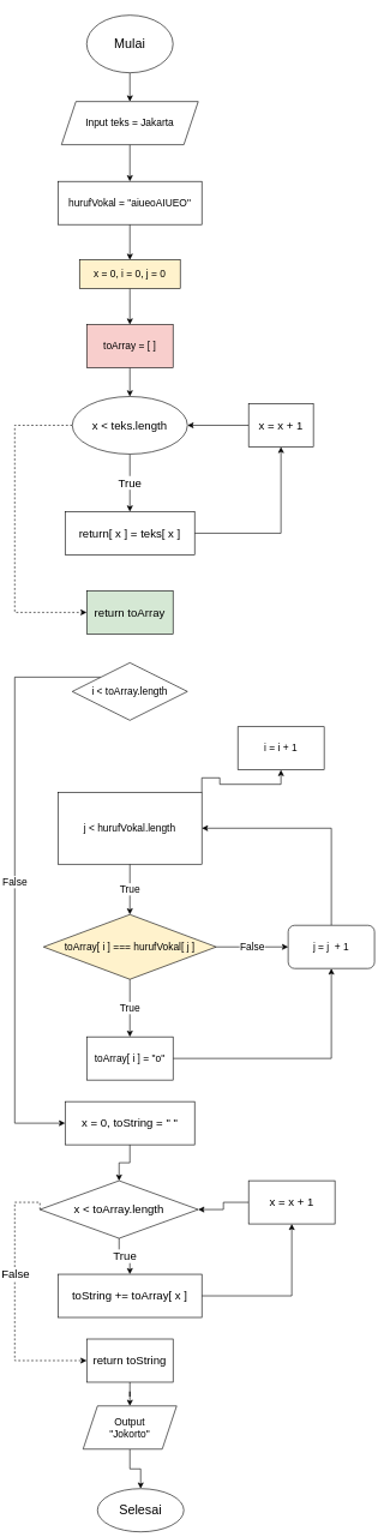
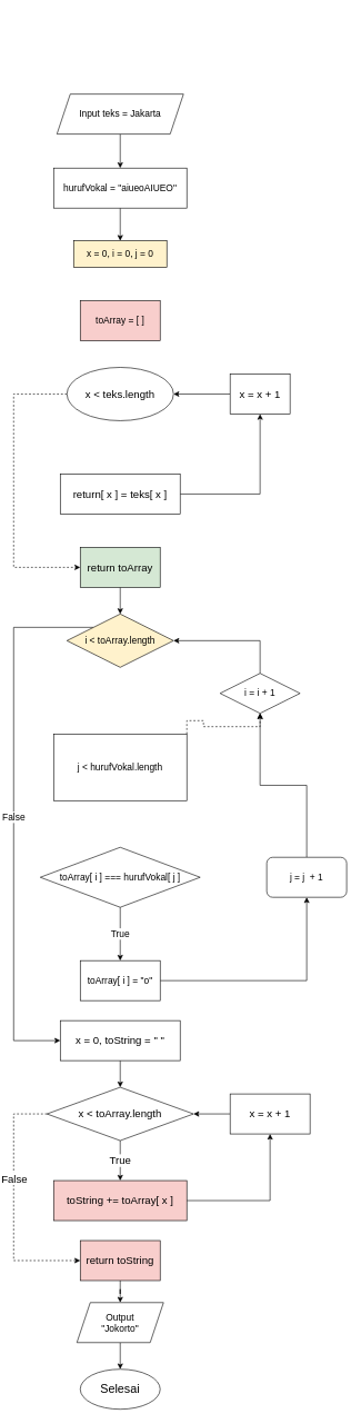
- <mxCell id="3" value="Mulai" style="ellipse;whiteSpace=wrap;html=1;fontSize=18;" parent="1" vertex="1"><mxGeometry x="120" y="20" width="120" height="80" as="geometry" /></mxCell>
- <mxCell id="2" value="" style="edgeStyle=orthogonalEdgeStyle;rounded=0;orthogonalLoop=1;jettySize=auto;html=1;fontSize=18;entryX=0.5;entryY=0;entryDx=0;entryDy=0;" parent="1" source="3" target="5" edge="1"><mxGeometry relative="1" as="geometry"><mxPoint x="320" y="60" as="targetPoint" /></mxGeometry></mxCell>
- <mxCell id="8" value="" style="edgeStyle=orthogonalEdgeStyle;rounded=0;orthogonalLoop=1;jettySize=auto;html=1;fontSize=14;entryX=0.5;entryY=0;entryDx=0;entryDy=0;" parent="1" source="9" target="28" edge="1"><mxGeometry relative="1" as="geometry"><mxPoint x="180" y="430" as="targetPoint" /></mxGeometry></mxCell>
- <mxCell id="27" value="" style="edgeStyle=orthogonalEdgeStyle;rounded=0;orthogonalLoop=1;jettySize=auto;html=1;fontSize=14;" edge="1" parent="1" source="28" target="31"><mxGeometry relative="1" as="geometry" /></mxCell>
- <mxCell id="29" value="True" style="edgeStyle=orthogonalEdgeStyle;rounded=0;orthogonalLoop=1;jettySize=auto;html=1;fontSize=16;" edge="1" parent="1" source="31" target="33"><mxGeometry relative="1" as="geometry"><mxPoint as="offset" /></mxGeometry></mxCell>
+ <mxCell id="36" style="edgeStyle=orthogonalEdgeStyle;rounded=0;orthogonalLoop=1;jettySize=auto;html=1;exitX=0.5;exitY=1;exitDx=0;exitDy=0;fontSize=16;" edge="1" parent="1" source="37" target="11"><mxGeometry relative="1" as="geometry" /></mxCell>
- <mxCell id="11" value="i &amp;lt; toArray.length" style="rhombus;whiteSpace=wrap;html=1;fontSize=14;" parent="1" vertex="1"><mxGeometry x="100" y="920" width="160" height="80" as="geometry" /></mxCell>
+ <mxCell id="11" value="i &amp;lt; toArray.length" style="rhombus;whiteSpace=wrap;html=1;fontSize=14;fillColor=#fff2cc;" parent="1" vertex="1"><mxGeometry x="100" y="920" width="160" height="80" as="geometry" /></mxCell>
+ <mxCell id="22" style="edgeStyle=orthogonalEdgeStyle;rounded=0;orthogonalLoop=1;jettySize=auto;html=1;exitX=0.5;exitY=0;exitDx=0;exitDy=0;entryX=1;entryY=0.5;entryDx=0;entryDy=0;fontSize=14;" parent="1" source="23" target="11" edge="1"><mxGeometry relative="1" as="geometry" /></mxCell>
- <mxCell id="23" value="i = i + 1" style="rounded=0;whiteSpace=wrap;html=1;fontSize=14;" parent="1" vertex="1"><mxGeometry x="330" y="1009" width="120" height="60" as="geometry" /></mxCell>
+ <mxCell id="23" value="i = i + 1" style="rhombus;whiteSpace=wrap;html=1;fontSize=14;" parent="1" vertex="1"><mxGeometry x="330" y="1009" width="120" height="60" as="geometry" /></mxCell>
- <mxCell id="13" style="edgeStyle=orthogonalEdgeStyle;rounded=0;orthogonalLoop=1;jettySize=auto;html=1;exitX=1;exitY=0;exitDx=0;exitDy=0;entryX=0.5;entryY=1;entryDx=0;entryDy=0;fontSize=14;" parent="1" source="14" target="23" edge="1"><mxGeometry relative="1" as="geometry" /></mxCell>
+ <mxCell id="13" style="edgeStyle=orthogonalEdgeStyle;rounded=0;orthogonalLoop=1;jettySize=auto;html=1;exitX=1;exitY=0;exitDx=0;exitDy=0;entryX=0.5;entryY=1;entryDx=0;entryDy=0;fontSize=14;dashed=1;" parent="1" source="14" target="23" edge="1"><mxGeometry relative="1" as="geometry" /></mxCell>
- <mxCell id="20" style="edgeStyle=orthogonalEdgeStyle;rounded=0;orthogonalLoop=1;jettySize=auto;html=1;exitX=0.5;exitY=0;exitDx=0;exitDy=0;entryX=1;entryY=0.5;entryDx=0;entryDy=0;fontSize=14;" parent="1" source="21" target="14" edge="1"><mxGeometry relative="1" as="geometry" /></mxCell>
+ <mxCell id="20" style="edgeStyle=orthogonalEdgeStyle;rounded=0;orthogonalLoop=1;jettySize=auto;html=1;exitX=0.5;exitY=0;exitDx=0;exitDy=0;fontSize=14;" parent="1" source="21" target="23" edge="1"><mxGeometry relative="1" as="geometry" /></mxCell>
- <mxCell id="12" value="True" style="edgeStyle=orthogonalEdgeStyle;rounded=0;orthogonalLoop=1;jettySize=auto;html=1;exitX=0.5;exitY=1;exitDx=0;exitDy=0;fontSize=14;" parent="1" source="14" target="17" edge="1"><mxGeometry relative="1" as="geometry"><mxPoint x="180" y="1270" as="targetPoint" /></mxGeometry></mxCell>
- <mxCell id="17" value="toArray[ i ] === hurufVokal[ j ]" style="rhombus;whiteSpace=wrap;html=1;fontSize=14;fillColor=#fff2cc;" parent="1" vertex="1"><mxGeometry x="60" y="1270" width="240" height="90" as="geometry" /></mxCell>
+ <mxCell id="17" value="toArray[ i ] === hurufVokal[ j ]" style="rhombus;whiteSpace=wrap;html=1;fontSize=14;" parent="1" vertex="1"><mxGeometry x="60" y="1270" width="240" height="90" as="geometry" /></mxCell>
- <mxCell id="16" value="False" style="edgeStyle=orthogonalEdgeStyle;rounded=0;orthogonalLoop=1;jettySize=auto;html=1;exitX=1;exitY=0.5;exitDx=0;exitDy=0;entryX=0;entryY=0.5;entryDx=0;entryDy=0;fontSize=14;" parent="1" source="17" target="21" edge="1"><mxGeometry relative="1" as="geometry" /></mxCell>
- <mxCell id="43" value="x &amp;lt; toArray.length" style="rhombus;whiteSpace=wrap;html=1;fontSize=16;" vertex="1" parent="1"><mxGeometry x="55" y="1640" width="220" height="80" as="geometry" /></mxCell>
+ <mxCell id="43" value="x &amp;lt; toArray.length" style="rhombus;whiteSpace=wrap;html=1;fontSize=16;" vertex="1" parent="1"><mxGeometry x="70" y="1630" width="220" height="80" as="geometry" /></mxCell>
- <mxCell id="45" value="toString += toArray[ x ]" style="whiteSpace=wrap;html=1;fontSize=16;" vertex="1" parent="1"><mxGeometry x="80" y="1770" width="200" height="60" as="geometry" /></mxCell>
+ <mxCell id="45" value="toString += toArray[ x ]" style="whiteSpace=wrap;html=1;fontSize=16;fillColor=#f8cecc;" vertex="1" parent="1"><mxGeometry x="80" y="1770" width="200" height="60" as="geometry" /></mxCell>
- <mxCell id="49" value="return toString" style="rounded=0;whiteSpace=wrap;html=1;fontSize=16;" vertex="1" parent="1"><mxGeometry x="120" y="1860" width="120" height="60" as="geometry" /></mxCell>
+ <mxCell id="49" value="return toString" style="rounded=0;whiteSpace=wrap;html=1;fontSize=16;fillColor=#f8cecc;" vertex="1" parent="1"><mxGeometry x="120" y="1860" width="120" height="60" as="geometry" /></mxCell>
- <mxCell id="26" value="Selesai" style="ellipse;whiteSpace=wrap;html=1;fontSize=18;" parent="1" vertex="1"><mxGeometry x="135" y="2068" width="120" height="60" as="geometry" /></mxCell>
+ <mxCell id="26" value="Selesai" style="ellipse;whiteSpace=wrap;html=1;fontSize=18;" parent="1" vertex="1"><mxGeometry x="120" y="2053" width="120" height="60" as="geometry" /></mxCell>
